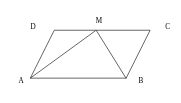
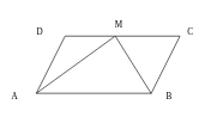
- <mxCell id="7" value="&lt;font face=&quot;Times New Roman&quot;&gt;C&lt;/font&gt;" style="text;html=1;strokeColor=none;fillColor=none;align=center;verticalAlign=middle;whiteSpace=wrap;rounded=0;" parent="1" vertex="1"><mxGeometry x="265" y="30" width="30" height="30" as="geometry" /></mxCell>
+ <mxCell id="7" value="&lt;font face=&quot;Times New Roman&quot;&gt;C&lt;/font&gt;" style="text;html=1;strokeColor=none;fillColor=none;align=center;verticalAlign=middle;whiteSpace=wrap;rounded=0;" parent="1" vertex="1"><mxGeometry x="250" y="30" width="30" height="30" as="geometry" /></mxCell>
- <mxCell id="5" value="&lt;font face=&quot;Times New Roman&quot;&gt;A&lt;/font&gt;" style="text;html=1;strokeColor=none;fillColor=none;align=center;verticalAlign=middle;whiteSpace=wrap;rounded=0;" parent="1" vertex="1"><mxGeometry x="20" y="120" width="30" height="30" as="geometry" /></mxCell>
+ <mxCell id="5" value="&lt;font face=&quot;Times New Roman&quot;&gt;A&lt;/font&gt;" style="text;html=1;strokeColor=none;fillColor=none;align=center;verticalAlign=middle;whiteSpace=wrap;rounded=0;" parent="1" vertex="1"><mxGeometry x="5" y="120" width="30" height="30" as="geometry" /></mxCell>
